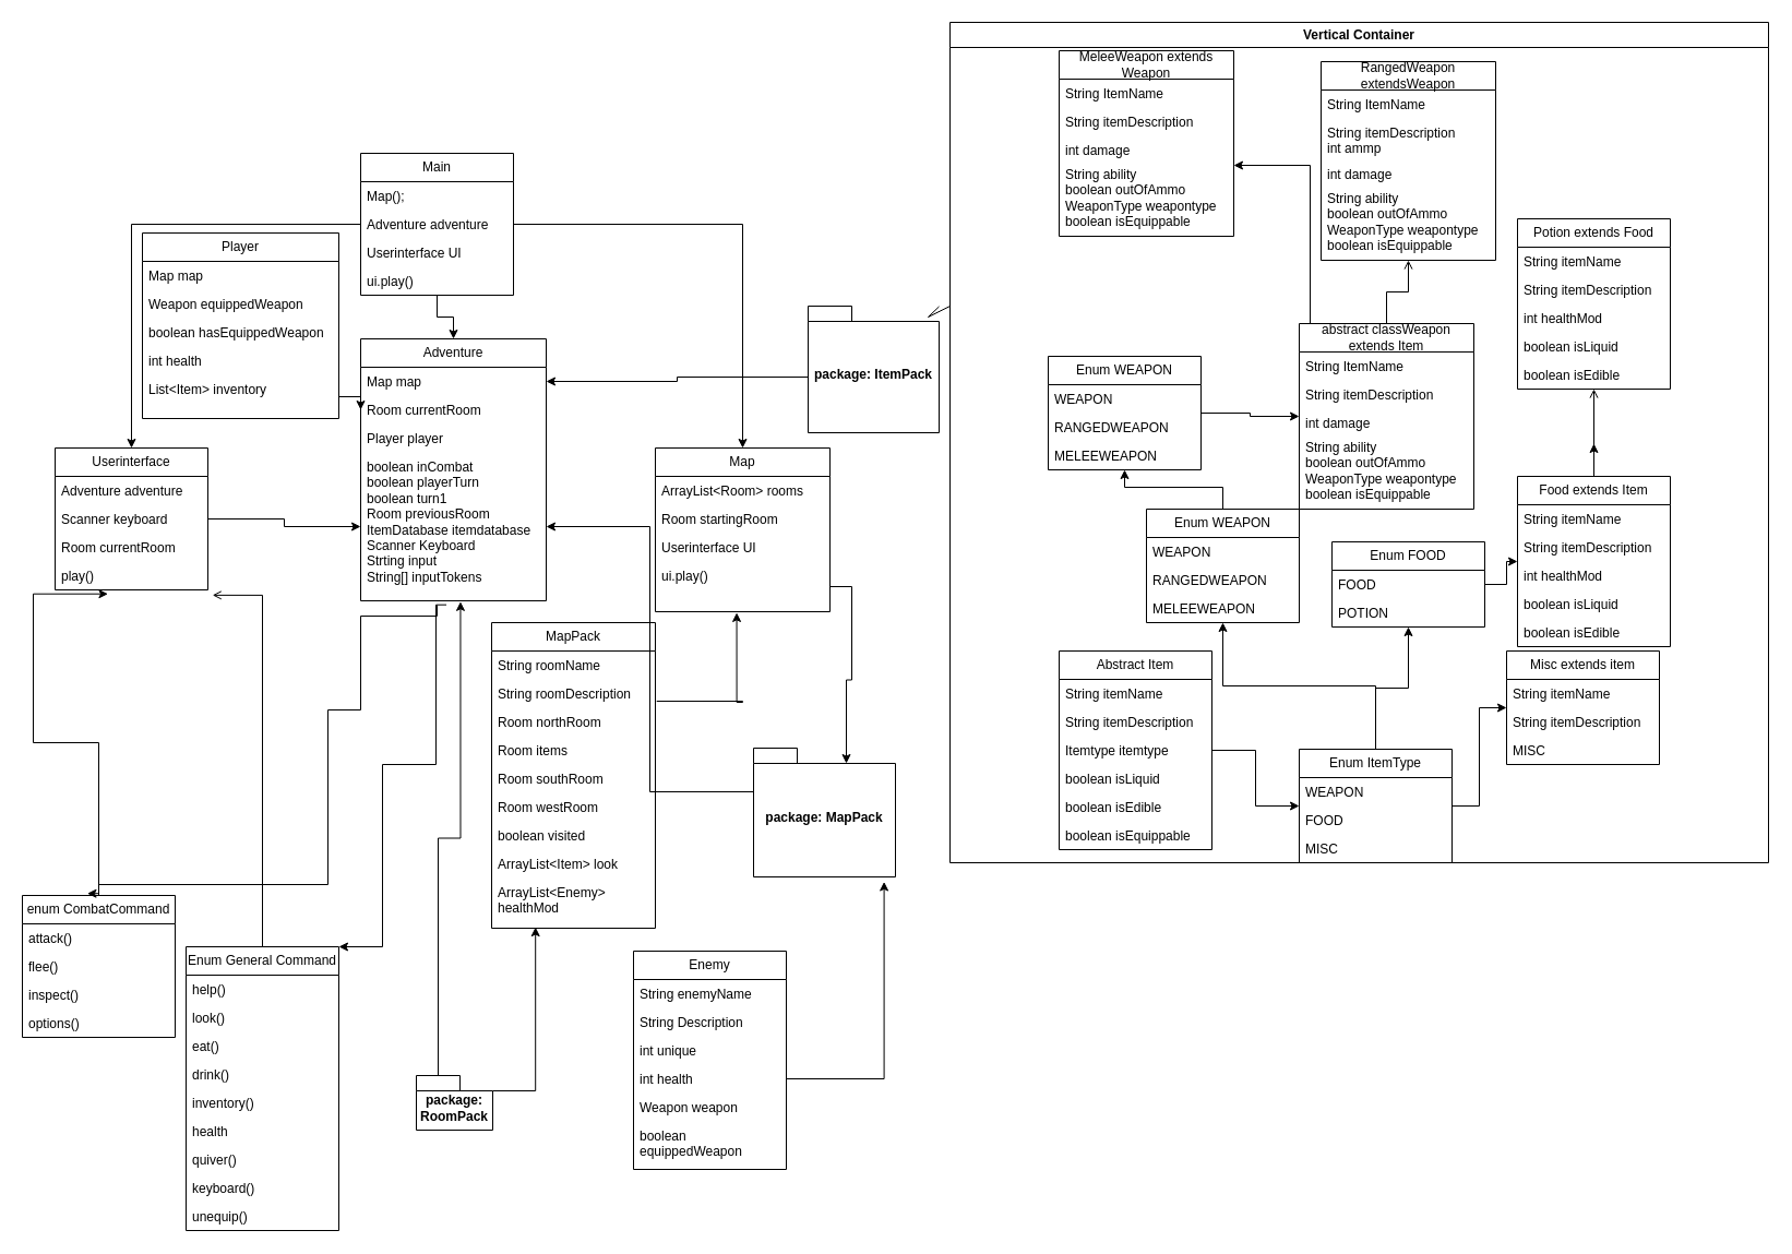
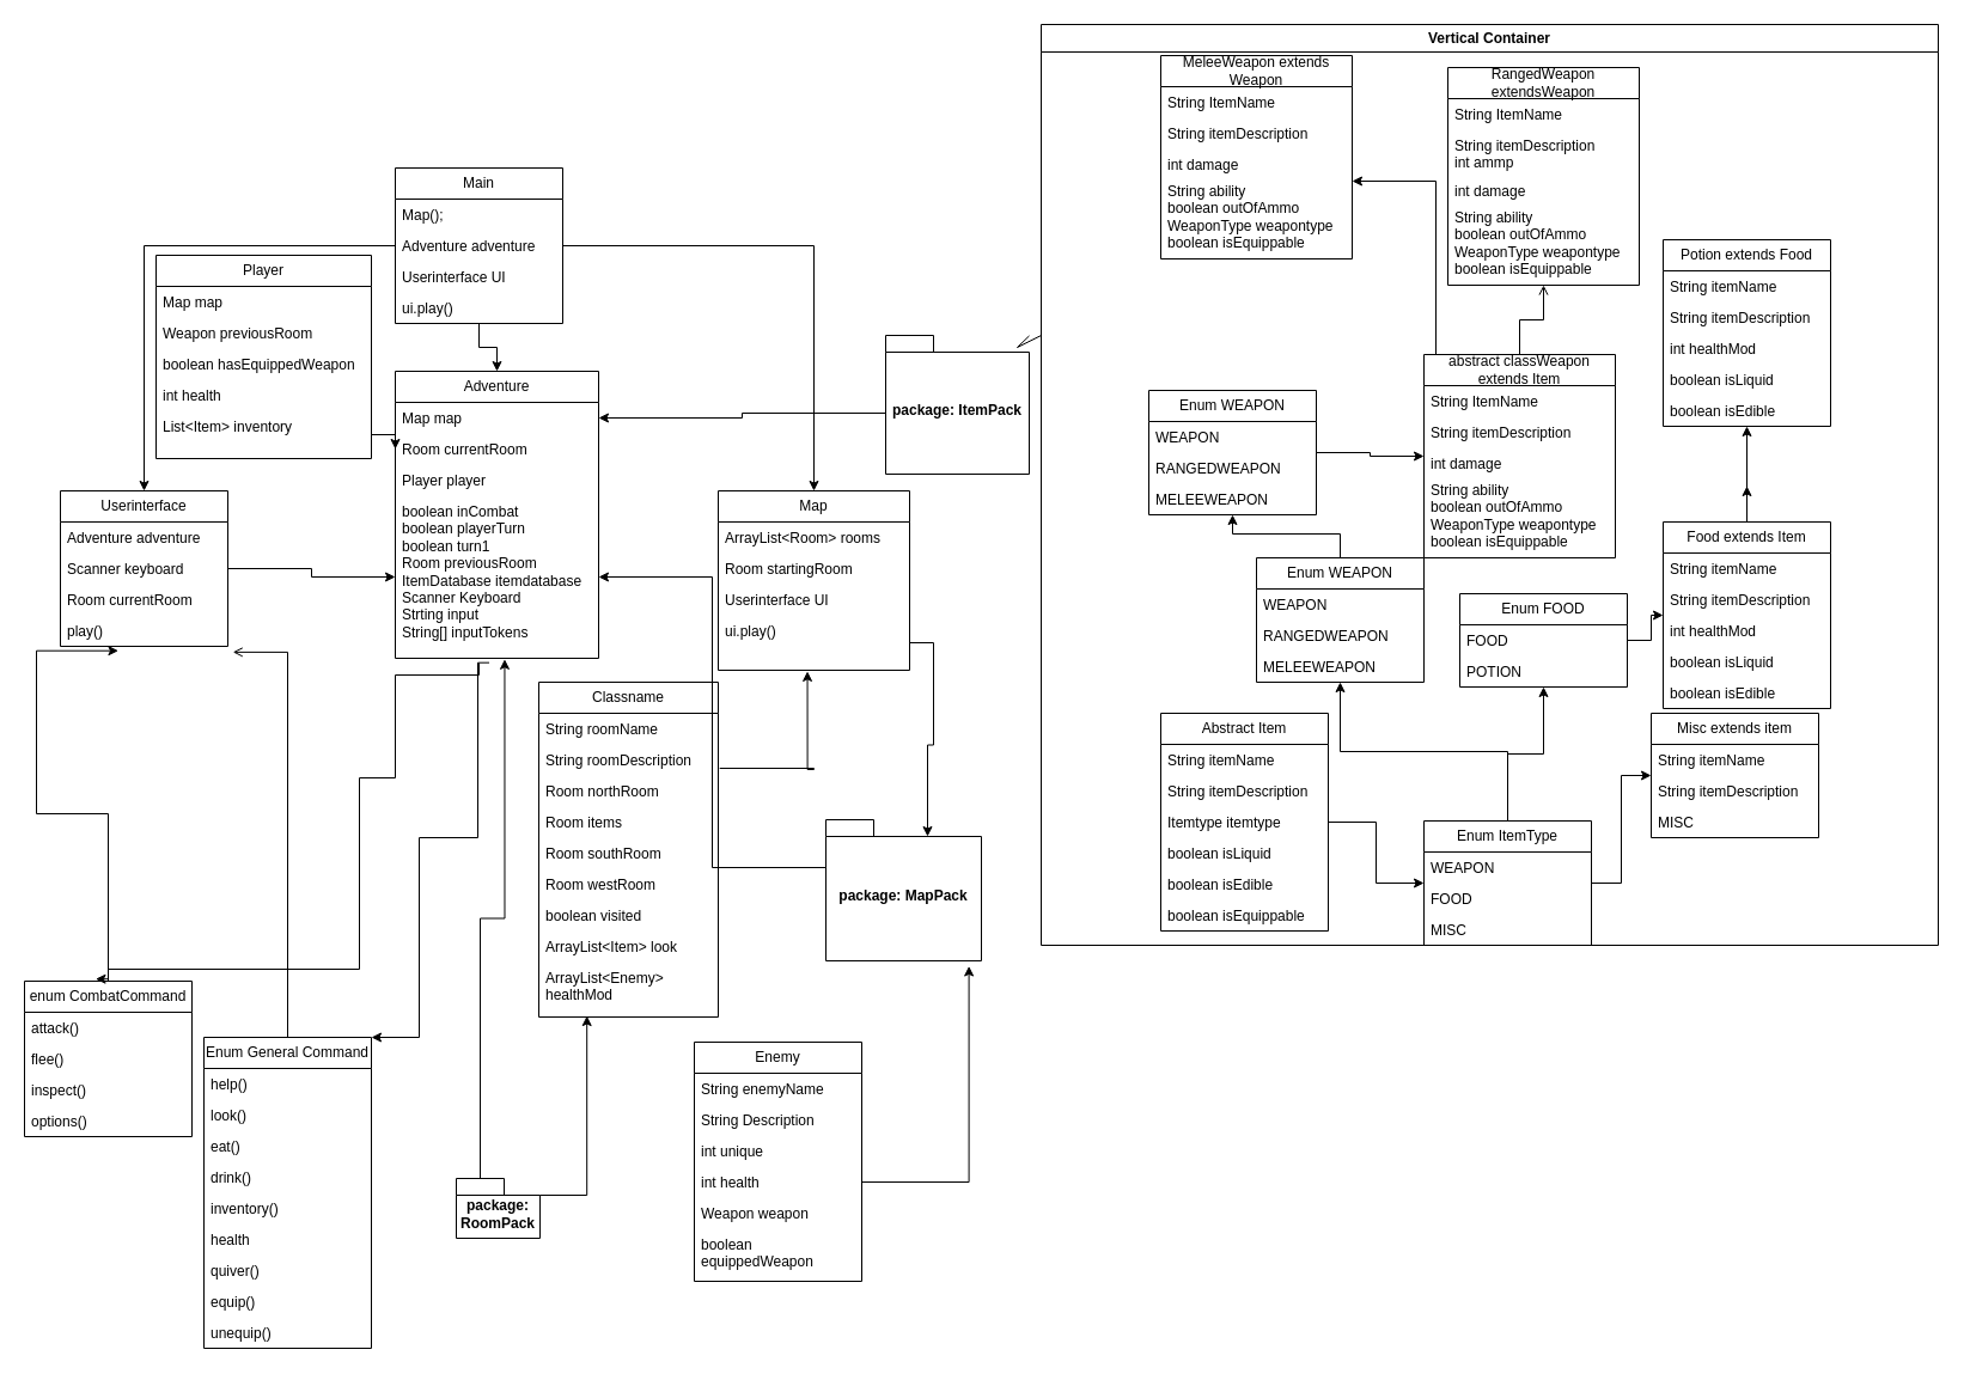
- <mxCell id="52" value="Weapon equippedWeapon" style="text;strokeColor=none;fillColor=none;align=left;verticalAlign=top;spacingLeft=4;spacingRight=4;overflow=hidden;rotatable=0;points=[[0,0.5],[1,0.5]];portConstraint=eastwest;whiteSpace=wrap;html=1;" vertex="1" parent="50"><mxGeometry y="52" width="180" height="26" as="geometry" /></mxCell>
+ <mxCell id="52" value="Weapon previousRoom" style="text;strokeColor=none;fillColor=none;align=left;verticalAlign=top;spacingLeft=4;spacingRight=4;overflow=hidden;rotatable=0;points=[[0,0.5],[1,0.5]];portConstraint=eastwest;whiteSpace=wrap;html=1;" vertex="1" parent="50"><mxGeometry y="52" width="180" height="26" as="geometry" /></mxCell>
- <mxCell id="114" value="" style="edgeStyle=orthogonalEdgeStyle;rounded=0;orthogonalLoop=1;jettySize=auto;html=1;endArrow=open;" edge="1" parent="68" source="101" target="108"><mxGeometry relative="1" as="geometry" /></mxCell>
+ <mxCell id="114" value="" style="edgeStyle=orthogonalEdgeStyle;rounded=0;orthogonalLoop=1;jettySize=auto;html=1;" edge="1" parent="68" source="101" target="108"><mxGeometry relative="1" as="geometry" /></mxCell>
- <mxCell id="56" value="MapPack" style="swimlane;fontStyle=0;childLayout=stackLayout;horizontal=1;startSize=26;fillColor=none;horizontalStack=0;resizeParent=1;resizeParentMax=0;resizeLast=0;collapsible=1;marginBottom=0;whiteSpace=wrap;html=1;" vertex="1" parent="1"><mxGeometry x="450" y="570" width="150" height="280" as="geometry" /></mxCell>
+ <mxCell id="56" value="Classname" style="swimlane;fontStyle=0;childLayout=stackLayout;horizontal=1;startSize=26;fillColor=none;horizontalStack=0;resizeParent=1;resizeParentMax=0;resizeLast=0;collapsible=1;marginBottom=0;whiteSpace=wrap;html=1;" vertex="1" parent="1"><mxGeometry x="450" y="570" width="150" height="280" as="geometry" /></mxCell>
- <mxCell id="40" value="keyboard()" style="text;strokeColor=none;fillColor=none;align=left;verticalAlign=top;spacingLeft=4;spacingRight=4;overflow=hidden;rotatable=0;points=[[0,0.5],[1,0.5]];portConstraint=eastwest;whiteSpace=wrap;html=1;" vertex="1" parent="32"><mxGeometry y="208" width="140" height="26" as="geometry" /></mxCell>
+ <mxCell id="40" value="equip()" style="text;strokeColor=none;fillColor=none;align=left;verticalAlign=top;spacingLeft=4;spacingRight=4;overflow=hidden;rotatable=0;points=[[0,0.5],[1,0.5]];portConstraint=eastwest;whiteSpace=wrap;html=1;" vertex="1" parent="32"><mxGeometry y="208" width="140" height="26" as="geometry" /></mxCell>
